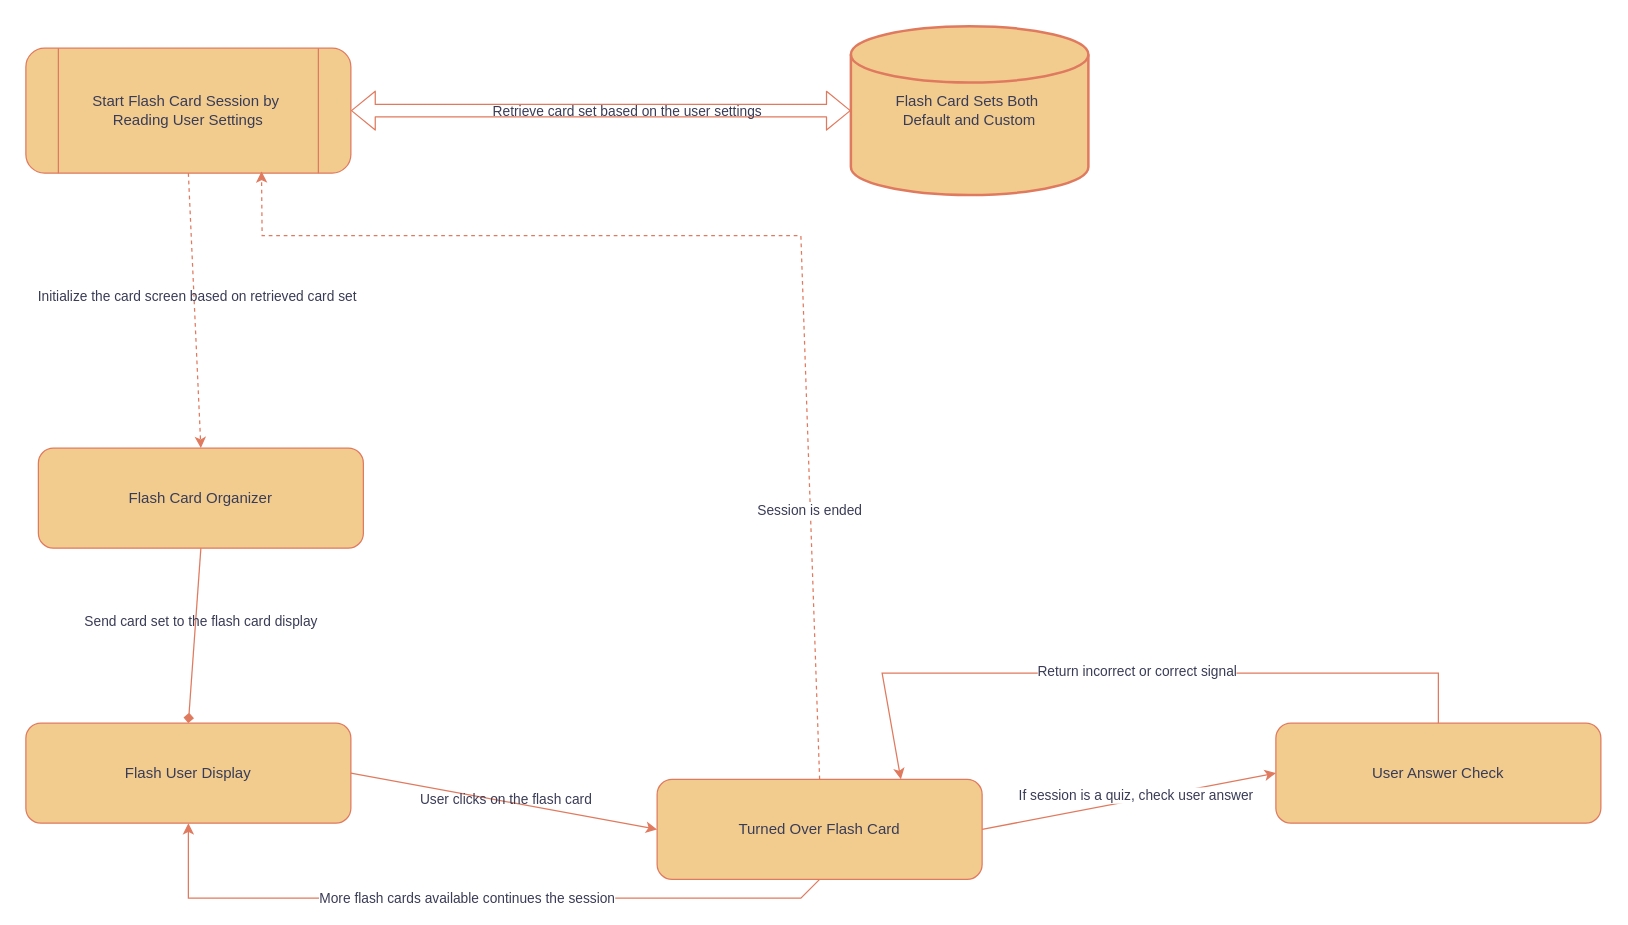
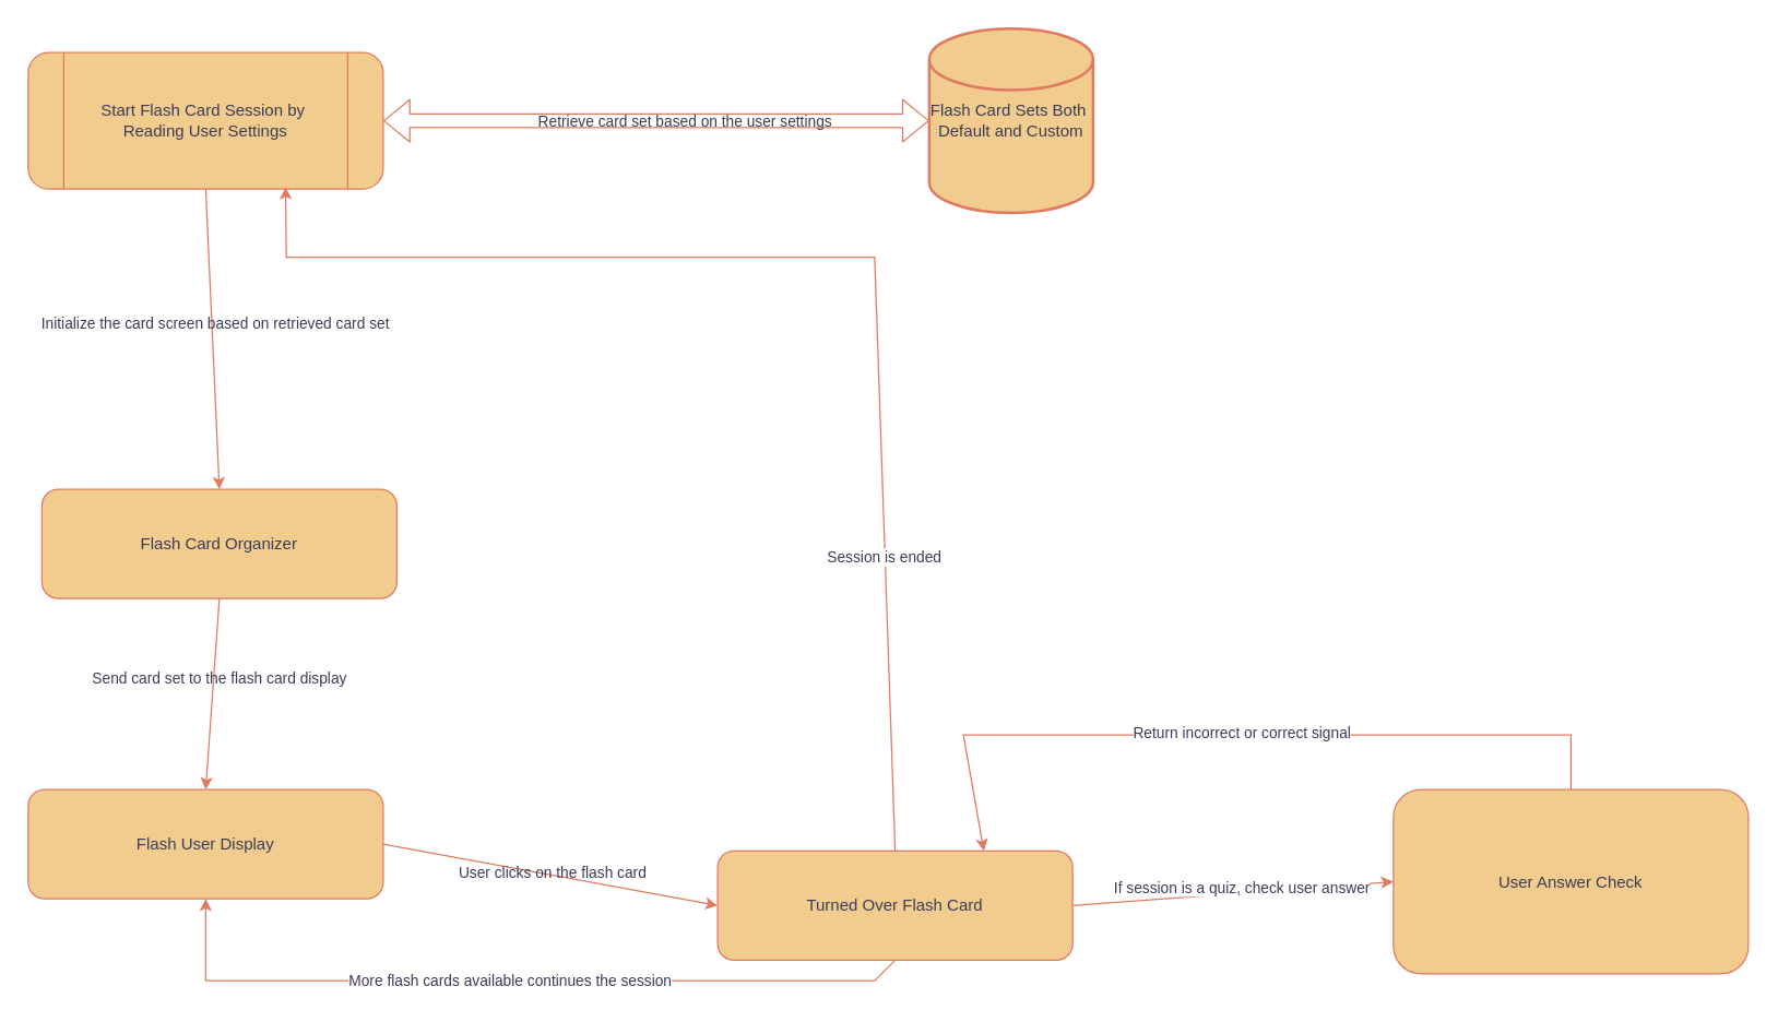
- <mxCell id="4" value="Flash Card Sets Both&amp;nbsp;&lt;br&gt;Default and Custom" style="strokeWidth=2;html=1;shape=mxgraph.flowchart.database;whiteSpace=wrap;rounded=1;labelBackgroundColor=none;fillColor=#F2CC8F;strokeColor=#E07A5F;fontColor=#393C56;" parent="1" vertex="1"><mxGeometry x="680" y="20.5" width="190" height="135" as="geometry" /></mxCell>
+ <mxCell id="4" value="Flash Card Sets Both&amp;nbsp;&lt;br&gt;Default and Custom" style="strokeWidth=2;html=1;shape=mxgraph.flowchart.database;whiteSpace=wrap;rounded=1;labelBackgroundColor=none;fillColor=#F2CC8F;strokeColor=#E07A5F;fontColor=#393C56;" parent="1" vertex="1"><mxGeometry x="680" y="20.5" width="120" height="135" as="geometry" /></mxCell>
- <mxCell id="15" value="" style="endArrow=classic;html=1;rounded=0;strokeColor=#E07A5F;fontColor=#393C56;fillColor=#F2CC8F;exitX=0.5;exitY=0;exitDx=0;exitDy=0;entryX=0.725;entryY=0.986;entryDx=0;entryDy=0;entryPerimeter=0;dashed=1;" parent="1" source="12" target="3" edge="1"><mxGeometry width="50" height="50" relative="1" as="geometry"><mxPoint x="370" y="398" as="sourcePoint" /><mxPoint x="420" y="348" as="targetPoint" /><Array as="points"><mxPoint x="640" y="188" /><mxPoint x="209" y="188" /></Array></mxGeometry></mxCell>
+ <mxCell id="15" value="" style="endArrow=classic;html=1;rounded=0;strokeColor=#E07A5F;fontColor=#393C56;fillColor=#F2CC8F;exitX=0.5;exitY=0;exitDx=0;exitDy=0;entryX=0.725;entryY=0.986;entryDx=0;entryDy=0;entryPerimeter=0;" parent="1" source="12" target="3" edge="1"><mxGeometry width="50" height="50" relative="1" as="geometry"><mxPoint x="370" y="398" as="sourcePoint" /><mxPoint x="420" y="348" as="targetPoint" /><Array as="points"><mxPoint x="640" y="188" /><mxPoint x="209" y="188" /></Array></mxGeometry></mxCell>
- <mxCell id="7" value="" style="endArrow=classic;html=1;rounded=1;exitX=0.5;exitY=1;exitDx=0;exitDy=0;entryX=0.5;entryY=0;entryDx=0;entryDy=0;labelBackgroundColor=none;strokeColor=#E07A5F;fontColor=default;dashed=1;" parent="1" source="3" target="2" edge="1"><mxGeometry width="50" height="50" relative="1" as="geometry"><mxPoint x="370" y="248" as="sourcePoint" /><mxPoint x="420" y="198" as="targetPoint" /></mxGeometry></mxCell>
+ <mxCell id="7" value="" style="endArrow=classic;html=1;rounded=1;exitX=0.5;exitY=1;exitDx=0;exitDy=0;entryX=0.5;entryY=0;entryDx=0;entryDy=0;labelBackgroundColor=none;strokeColor=#E07A5F;fontColor=default;" parent="1" source="3" target="2" edge="1"><mxGeometry width="50" height="50" relative="1" as="geometry"><mxPoint x="370" y="248" as="sourcePoint" /><mxPoint x="420" y="198" as="targetPoint" /></mxGeometry></mxCell>
- <mxCell id="10" value="" style="endArrow=diamond;html=1;rounded=1;exitX=0.5;exitY=1;exitDx=0;exitDy=0;entryX=0.5;entryY=0;entryDx=0;entryDy=0;labelBackgroundColor=none;strokeColor=#E07A5F;fontColor=default;" parent="1" source="2" target="9" edge="1"><mxGeometry width="50" height="50" relative="1" as="geometry"><mxPoint x="370" y="388" as="sourcePoint" /><mxPoint x="420" y="338" as="targetPoint" /></mxGeometry></mxCell>
+ <mxCell id="10" value="" style="endArrow=classic;html=1;rounded=1;exitX=0.5;exitY=1;exitDx=0;exitDy=0;entryX=0.5;entryY=0;entryDx=0;entryDy=0;labelBackgroundColor=none;strokeColor=#E07A5F;fontColor=default;" parent="1" source="2" target="9" edge="1"><mxGeometry width="50" height="50" relative="1" as="geometry"><mxPoint x="370" y="388" as="sourcePoint" /><mxPoint x="420" y="338" as="targetPoint" /></mxGeometry></mxCell>
- <mxCell id="19" value="User Answer Check" style="rounded=1;whiteSpace=wrap;html=1;labelBackgroundColor=none;fillColor=#F2CC8F;strokeColor=#E07A5F;fontColor=#393C56;" parent="1" vertex="1"><mxGeometry x="1020" y="578" width="260" height="80" as="geometry" /></mxCell>
+ <mxCell id="19" value="User Answer Check" style="rounded=1;whiteSpace=wrap;html=1;labelBackgroundColor=none;fillColor=#F2CC8F;strokeColor=#E07A5F;fontColor=#393C56;" parent="1" vertex="1"><mxGeometry x="1020" y="578" width="260" height="135" as="geometry" /></mxCell>
